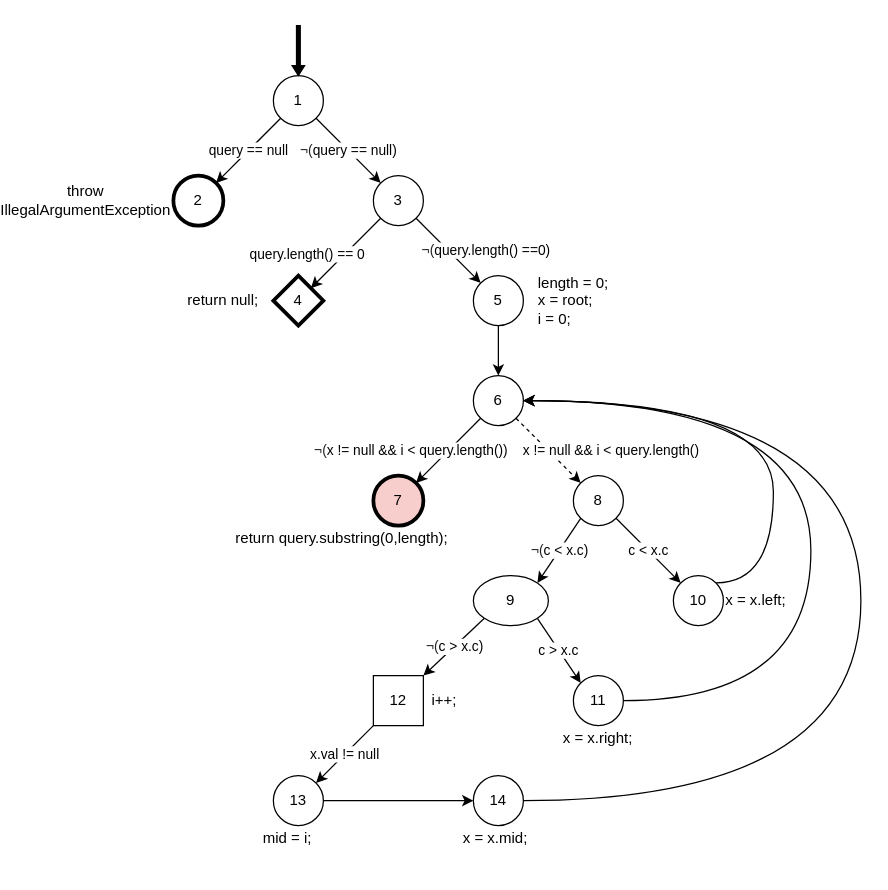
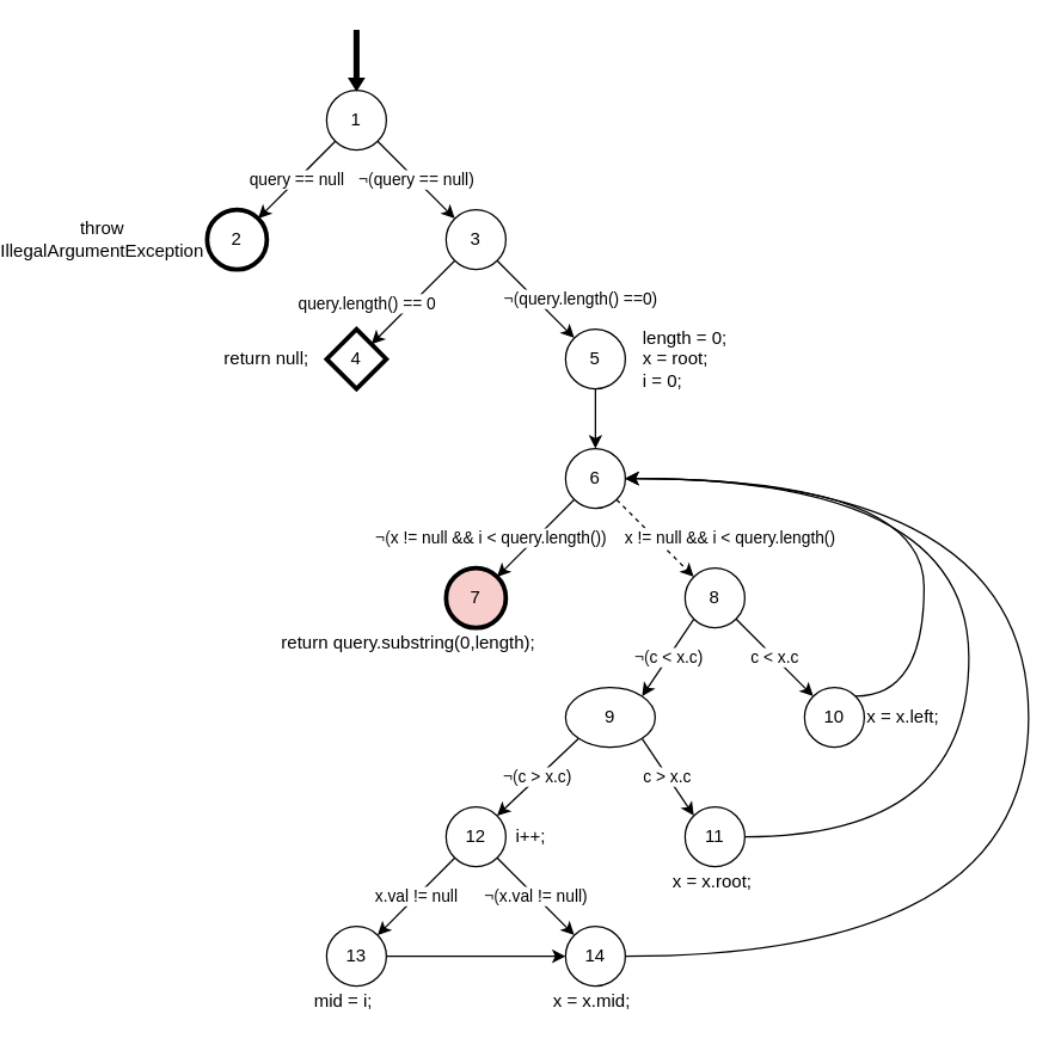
- <mxCell id="30" value="12" style="whiteSpace=wrap;html=1;aspect=fixed;rounded=0;" parent="1" vertex="1"><mxGeometry x="270" y="540" width="40" height="40" as="geometry" /></mxCell>
+ <mxCell id="30" value="12" style="ellipse;whiteSpace=wrap;html=1;aspect=fixed;" parent="1" vertex="1"><mxGeometry x="270" y="540" width="40" height="40" as="geometry" /></mxCell>
- <mxCell id="33" value="x = x.right;" style="text;html=1;strokeColor=none;fillColor=none;align=left;verticalAlign=middle;whiteSpace=wrap;rounded=0;" parent="1" vertex="1"><mxGeometry x="420" y="570" width="60" height="40" as="geometry" /></mxCell>
+ <mxCell id="33" value="x = x.root;" style="text;html=1;strokeColor=none;fillColor=none;align=left;verticalAlign=middle;whiteSpace=wrap;rounded=0;" parent="1" vertex="1"><mxGeometry x="420" y="570" width="60" height="40" as="geometry" /></mxCell>
+ <mxCell id="29" value="&lt;font style=&quot;color: rgb(34 , 34 , 34) ; font-family: sans-serif ; white-space: normal&quot;&gt;¬&lt;/font&gt;&lt;font style=&quot;color: rgb(34 , 34 , 34) ; font-family: sans-serif ; white-space: normal&quot;&gt;(&lt;/font&gt;x.val != null)" style="edgeStyle=none;rounded=0;orthogonalLoop=1;jettySize=auto;html=1;exitX=1;exitY=1;exitDx=0;exitDy=0;entryX=0;entryY=0;entryDx=0;entryDy=0;" parent="1" source="30" target="36" edge="1"><mxGeometry relative="1" as="geometry" /></mxCell>
